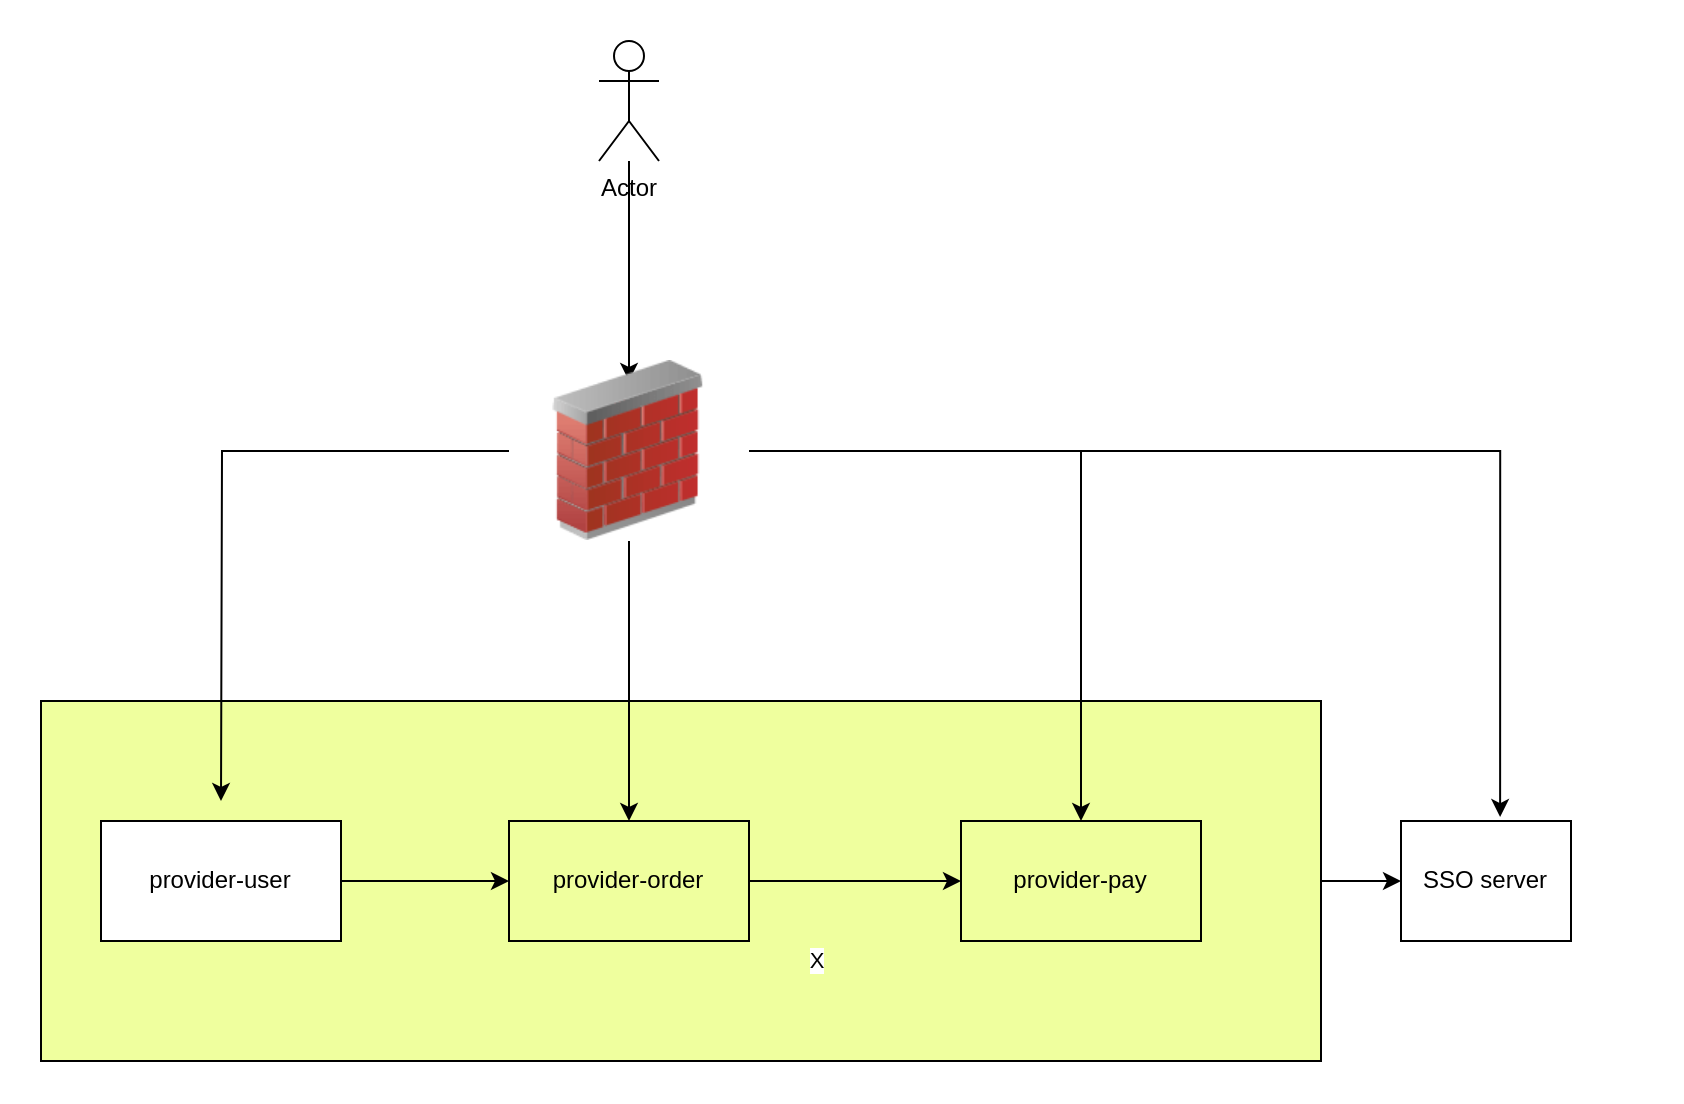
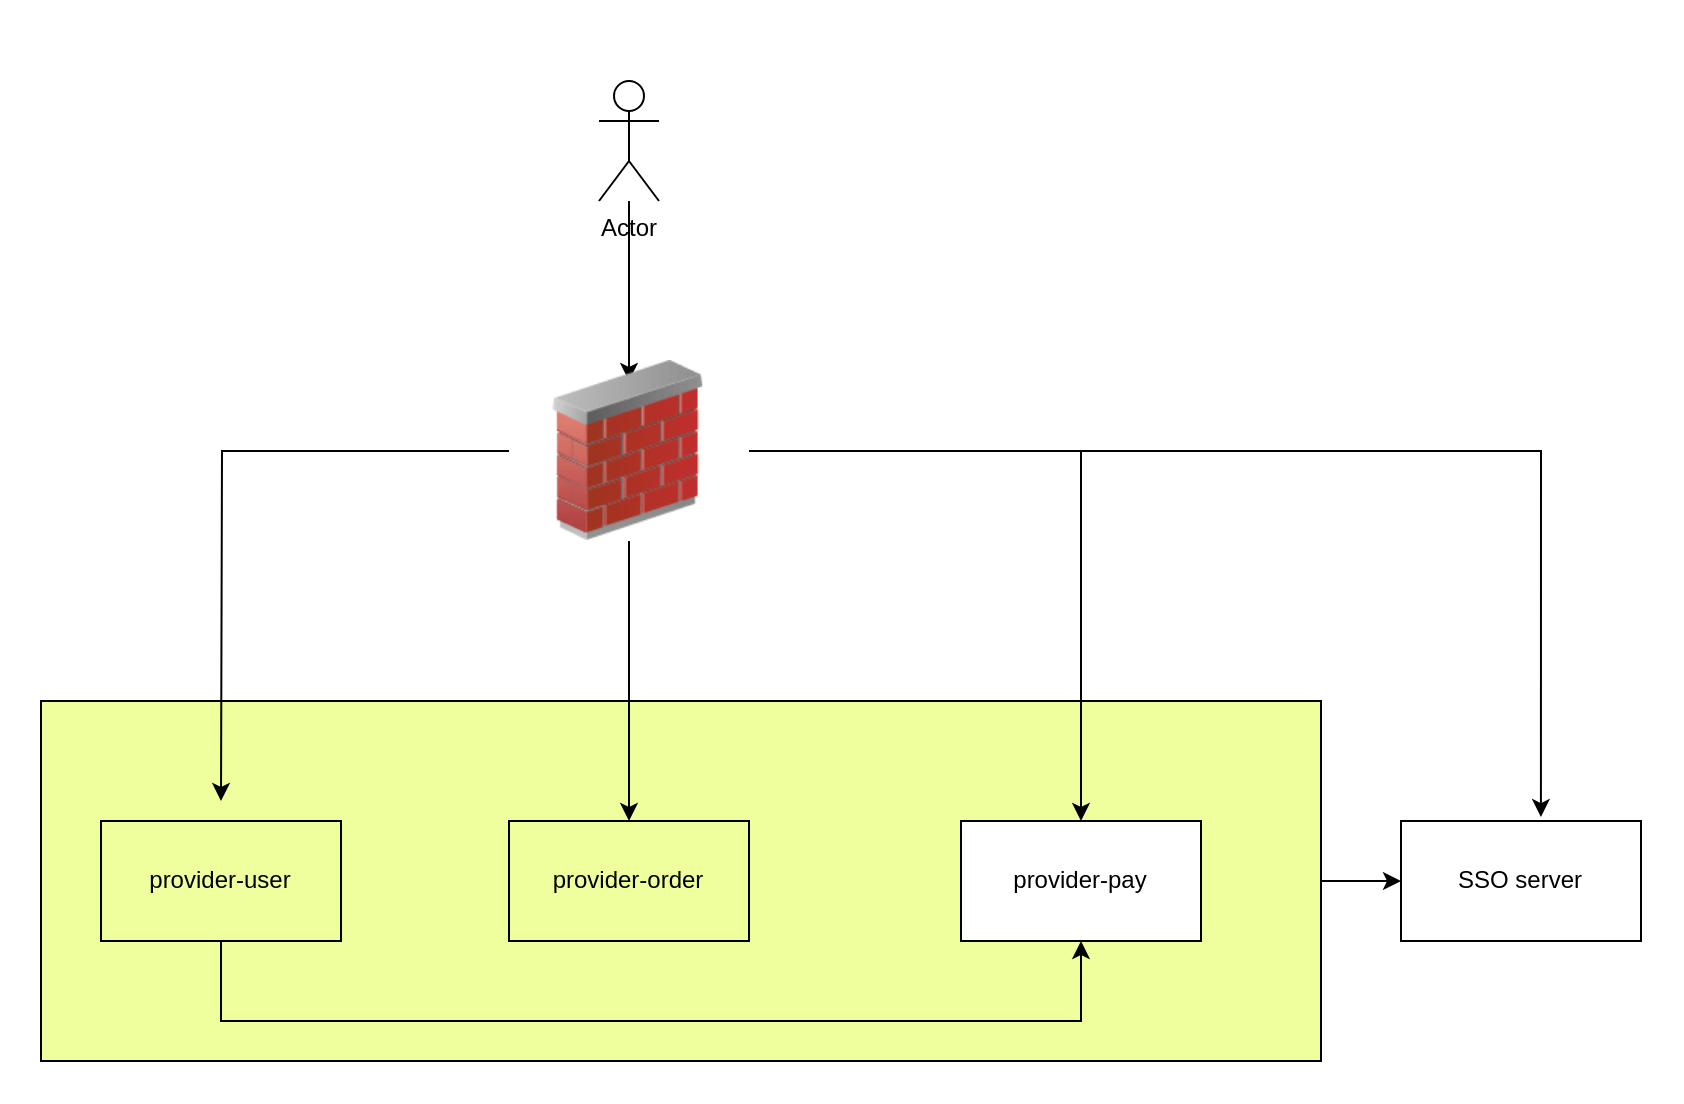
- <mxCell id="5" value="Actor" style="shape=umlActor;verticalLabelPosition=bottom;verticalAlign=top;html=1;" vertex="1" parent="1"><mxGeometry x="299" y="20" width="30" height="60" as="geometry" /></mxCell>
+ <mxCell id="5" value="Actor" style="shape=umlActor;verticalLabelPosition=bottom;verticalAlign=top;html=1;" vertex="1" parent="1"><mxGeometry x="299" y="40" width="30" height="60" as="geometry" /></mxCell>
- <mxCell id="13" value="provider-user" style="rounded=0;whiteSpace=wrap;html=1;" vertex="1" parent="1"><mxGeometry x="50" y="410" width="120" height="60" as="geometry" /></mxCell>
+ <mxCell id="13" value="provider-user" style="rounded=0;whiteSpace=wrap;html=1;fillColor=#efff9e;" vertex="1" parent="1"><mxGeometry x="50" y="410" width="120" height="60" as="geometry" /></mxCell>
- <mxCell id="11" style="edgeStyle=orthogonalEdgeStyle;rounded=0;orthogonalLoop=1;jettySize=auto;html=1;entryX=0;entryY=0.5;entryDx=0;entryDy=0;" edge="1" parent="1" source="13" target="16"><mxGeometry relative="1" as="geometry" /></mxCell>
- <mxCell id="14" style="edgeStyle=orthogonalEdgeStyle;rounded=0;orthogonalLoop=1;jettySize=auto;html=1;entryX=0;entryY=0.5;entryDx=0;entryDy=0;" edge="1" parent="1" source="16" target="17"><mxGeometry relative="1" as="geometry" /></mxCell>
- <mxCell id="15" value="X" style="edgeLabel;html=1;align=center;verticalAlign=middle;resizable=0;points=[];" vertex="1" connectable="0" parent="14"><mxGeometry x="-0.37" y="-3" relative="1" as="geometry"><mxPoint y="36" as="offset" /></mxGeometry></mxCell>
- <mxCell id="17" value="provider-pay" style="rounded=0;whiteSpace=wrap;html=1;fillColor=#efff9e;" vertex="1" parent="1"><mxGeometry x="480" y="410" width="120" height="60" as="geometry" /></mxCell>
+ <mxCell id="17" value="provider-pay" style="rounded=0;whiteSpace=wrap;html=1;" vertex="1" parent="1"><mxGeometry x="480" y="410" width="120" height="60" as="geometry" /></mxCell>
- <mxCell id="18" value="SSO server" style="rounded=0;whiteSpace=wrap;html=1;" vertex="1" parent="1"><mxGeometry x="700" y="410" width="85" height="60" as="geometry" /></mxCell>
+ <mxCell id="18" value="SSO server" style="rounded=0;whiteSpace=wrap;html=1;" vertex="1" parent="1"><mxGeometry x="700" y="410" width="120" height="60" as="geometry" /></mxCell>
+ <mxCell id="12" style="edgeStyle=orthogonalEdgeStyle;rounded=0;orthogonalLoop=1;jettySize=auto;html=1;" edge="1" parent="1" source="13" target="17"><mxGeometry relative="1" as="geometry"><Array as="points"><mxPoint x="110" y="510" /><mxPoint x="540" y="510" /></Array></mxGeometry></mxCell>
